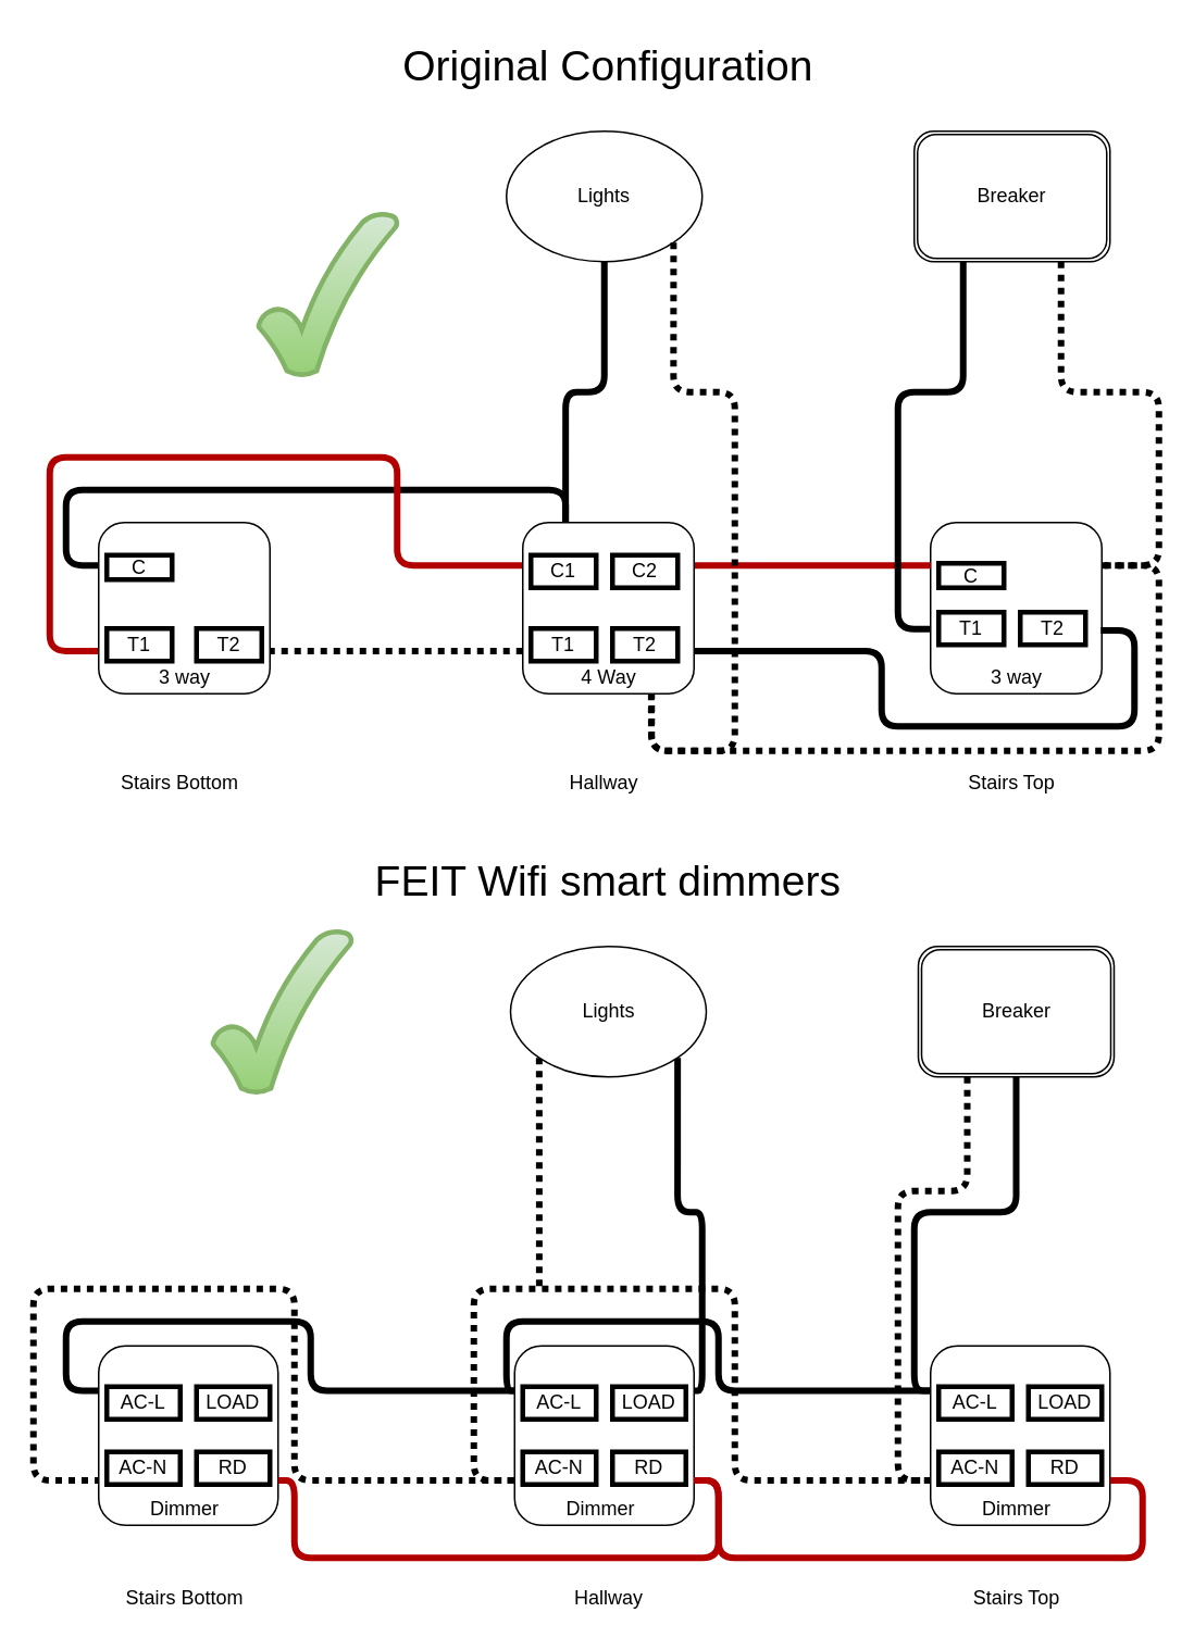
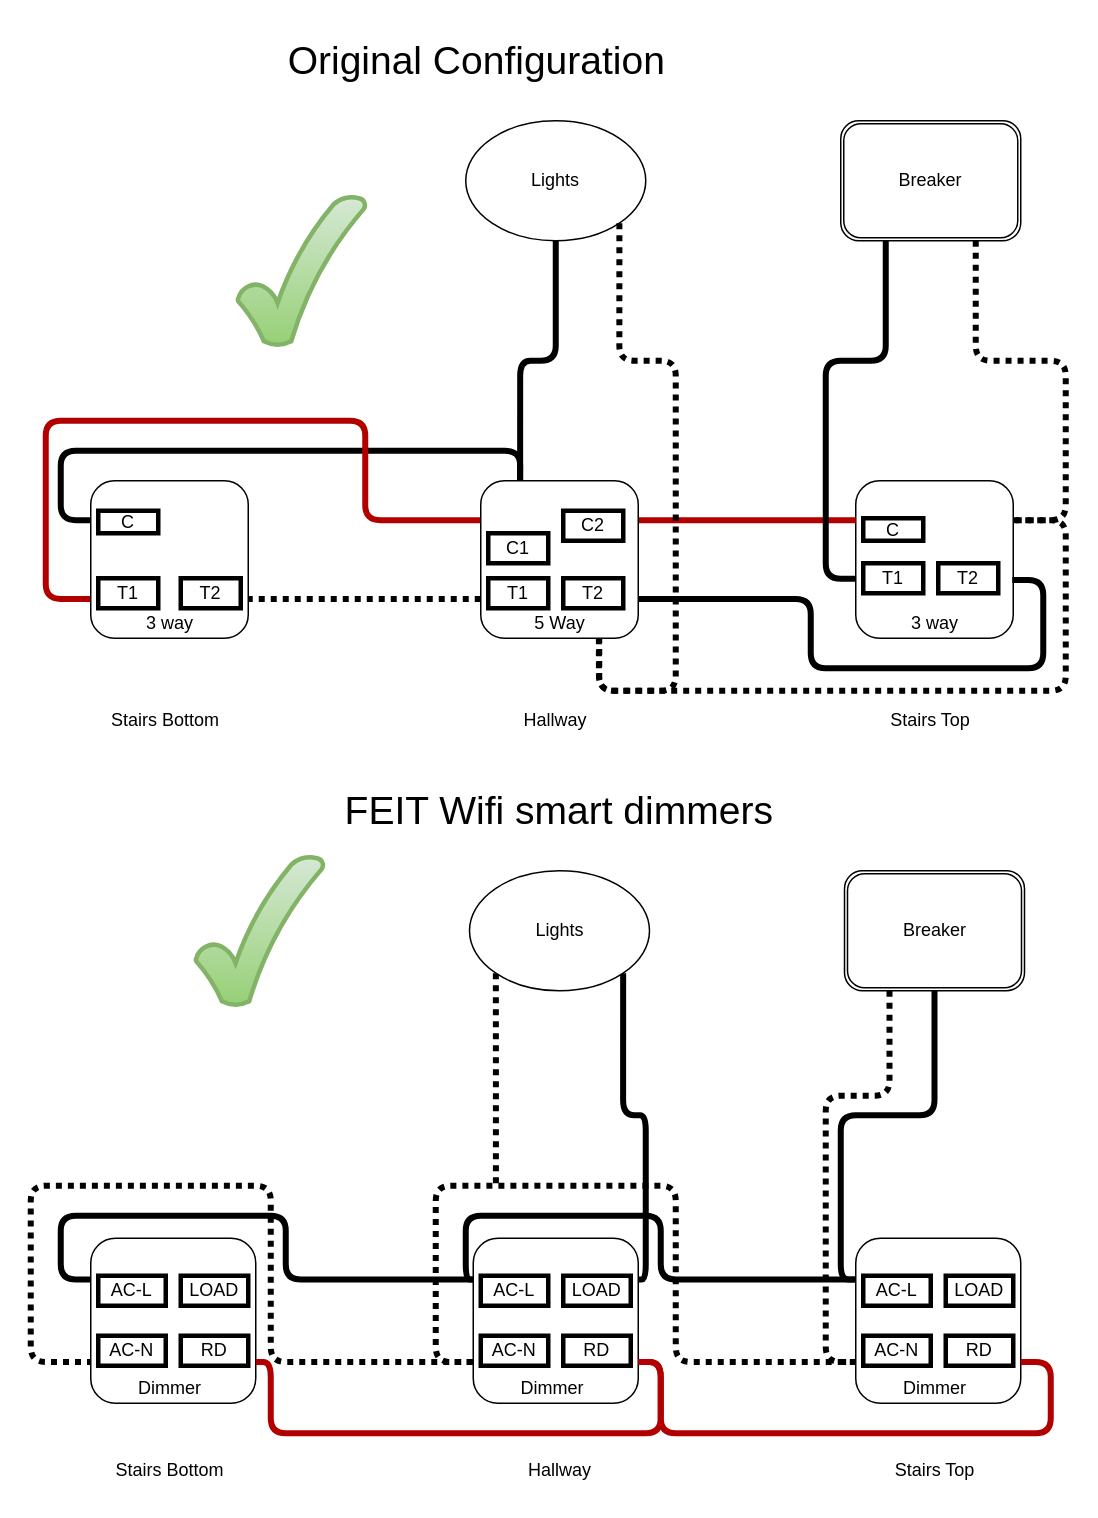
- <mxCell id="76" value="Original Configuration&lt;br style=&quot;font-size: 26px;&quot;&gt;" style="text;html=1;strokeColor=none;fillColor=none;align=center;verticalAlign=middle;whiteSpace=wrap;rounded=0;fontSize=26;" parent="1" vertex="1"><mxGeometry x="160" y="20" width="425" height="40" as="geometry" /></mxCell>
+ <mxCell id="76" value="Original Configuration&lt;br style=&quot;font-size: 26px;&quot;&gt;" style="text;html=1;strokeColor=none;fillColor=none;align=center;verticalAlign=middle;whiteSpace=wrap;rounded=0;fontSize=26;" parent="1" vertex="1"><mxGeometry x="105" y="20" width="425" height="40" as="geometry" /></mxCell>
- <mxCell id="36" value="C1" style="text;html=1;fillColor=none;align=center;verticalAlign=middle;whiteSpace=wrap;rounded=0;strokeColor=#000000;strokeWidth=3;" parent="1" vertex="1"><mxGeometry x="325" y="340" width="40" height="20" as="geometry" /></mxCell>
+ <mxCell id="36" value="C1" style="text;html=1;fillColor=none;align=center;verticalAlign=middle;whiteSpace=wrap;rounded=0;strokeColor=#000000;strokeWidth=3;" parent="1" vertex="1"><mxGeometry x="325" y="355" width="40" height="20" as="geometry" /></mxCell>
- <mxCell id="40" value="4 Way" style="text;html=1;fillColor=none;align=center;verticalAlign=middle;whiteSpace=wrap;rounded=0;strokeWidth=3;" parent="1" vertex="1"><mxGeometry x="352.5" y="405" width="40" height="20" as="geometry" /></mxCell>
+ <mxCell id="40" value="5 Way" style="text;html=1;fillColor=none;align=center;verticalAlign=middle;whiteSpace=wrap;rounded=0;strokeWidth=3;" parent="1" vertex="1"><mxGeometry x="352.5" y="405" width="40" height="20" as="geometry" /></mxCell>
